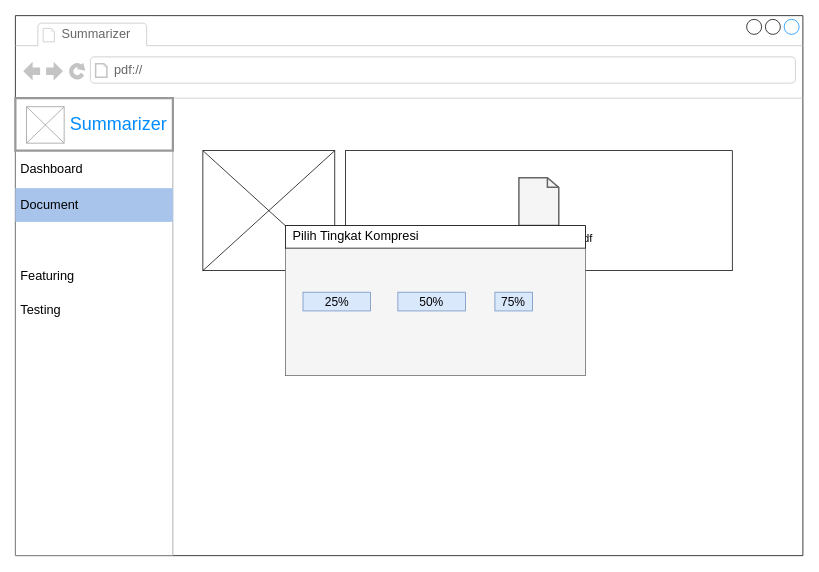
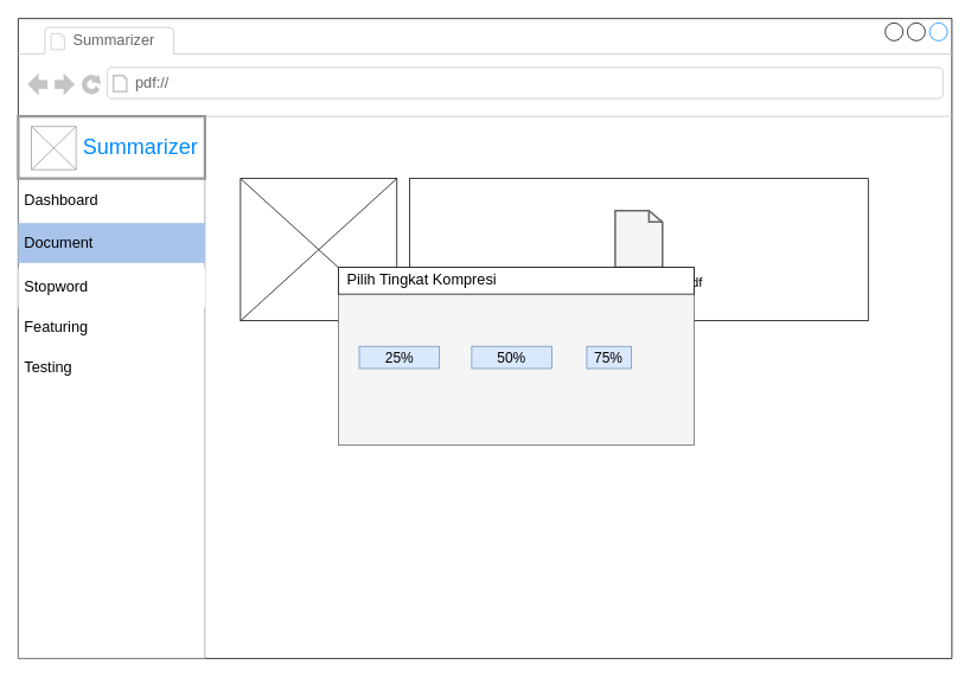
+ <mxCell id="24" value="Stopword" style="strokeWidth=1;shadow=0;dashed=0;align=center;html=1;shape=mxgraph.mockup.forms.rrect;rSize=0;fontSize=17;align=left;spacingLeft=5;resizeWidth=1;strokeColor=none;" vertex="1" parent="17"><mxGeometry y="170" width="210" height="45" as="geometry" /></mxCell>
